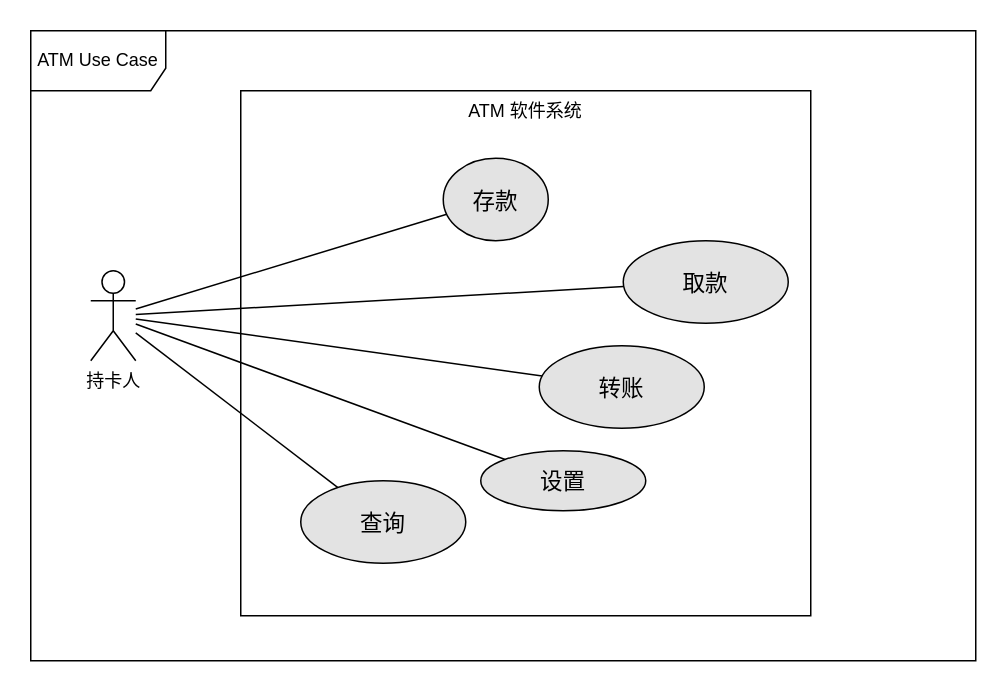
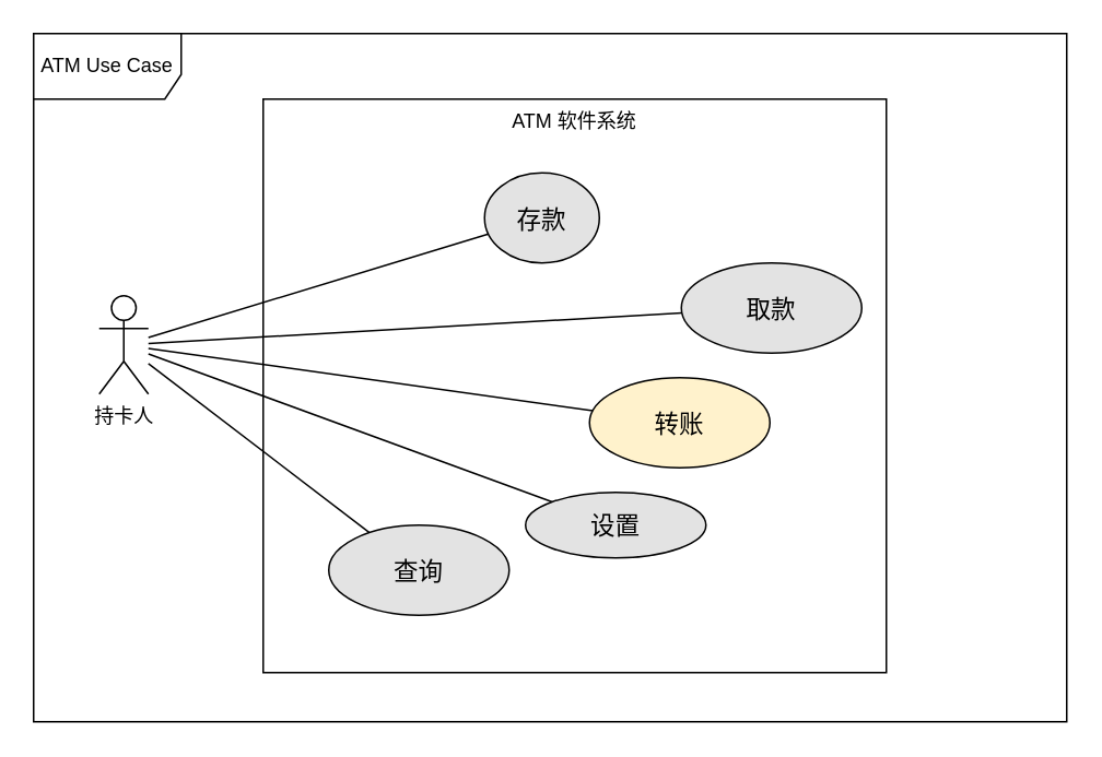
- <mxCell id="13" value="&lt;span style=&quot;font-size: 15px;&quot;&gt;转账&lt;/span&gt;" style="ellipse;whiteSpace=wrap;html=1;fillColor=#E3E3E3;" parent="1" vertex="1"><mxGeometry x="359" y="230" width="110" height="55" as="geometry" /></mxCell>
+ <mxCell id="13" value="&lt;span style=&quot;font-size: 15px;&quot;&gt;转账&lt;/span&gt;" style="ellipse;whiteSpace=wrap;html=1;fillColor=#fff2cc;" parent="1" vertex="1"><mxGeometry x="359" y="230" width="110" height="55" as="geometry" /></mxCell>
